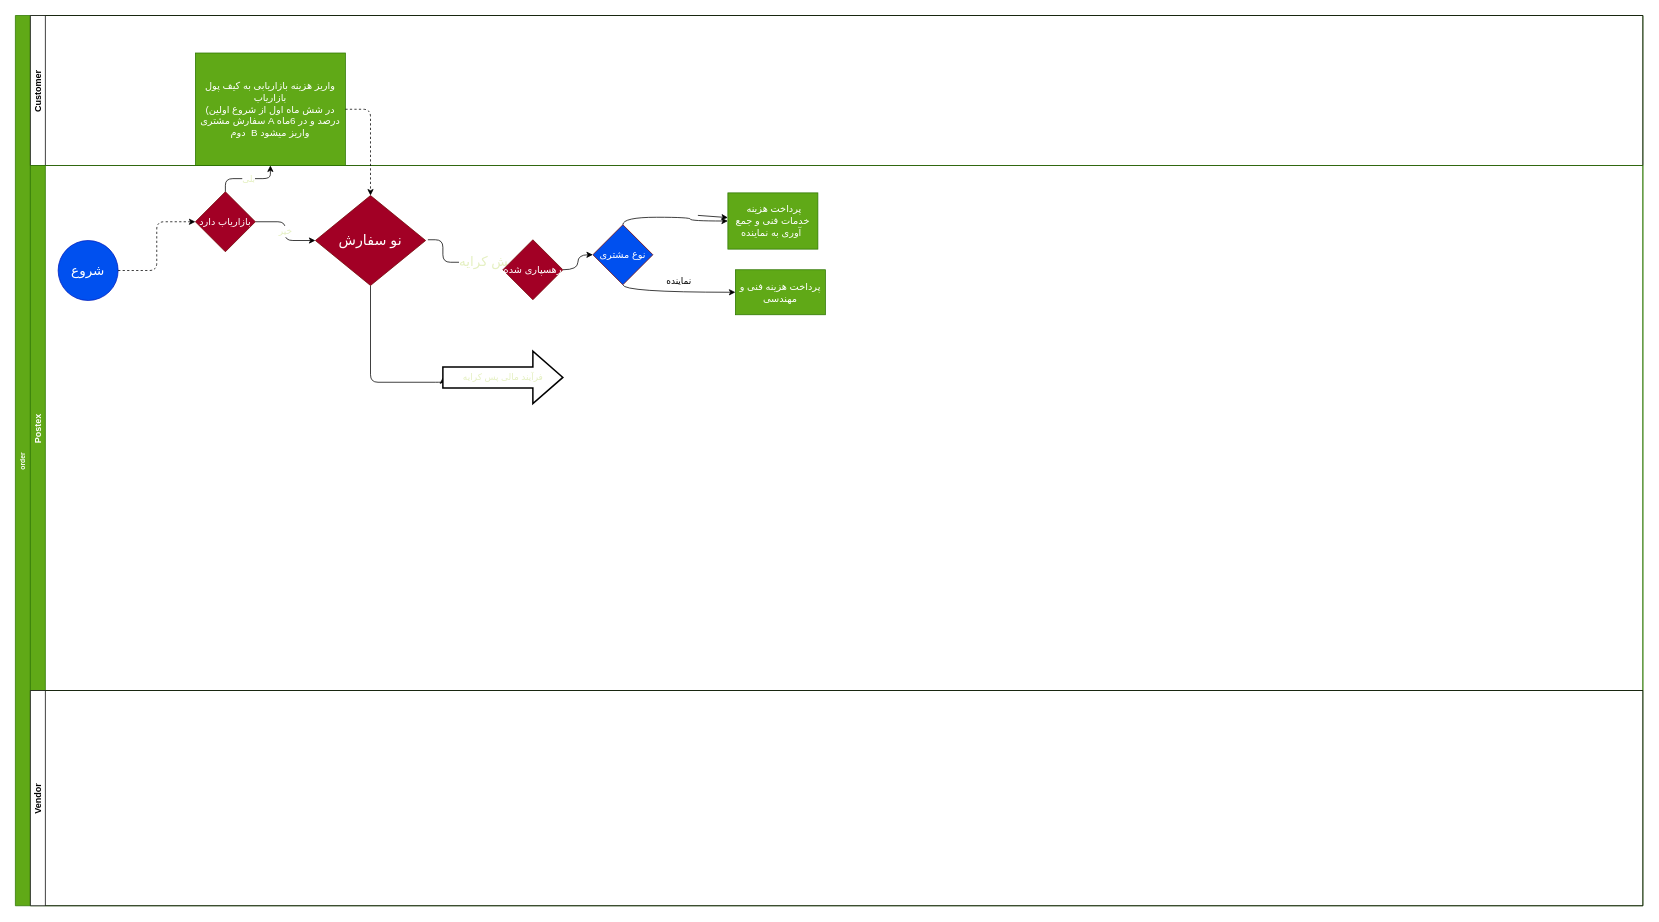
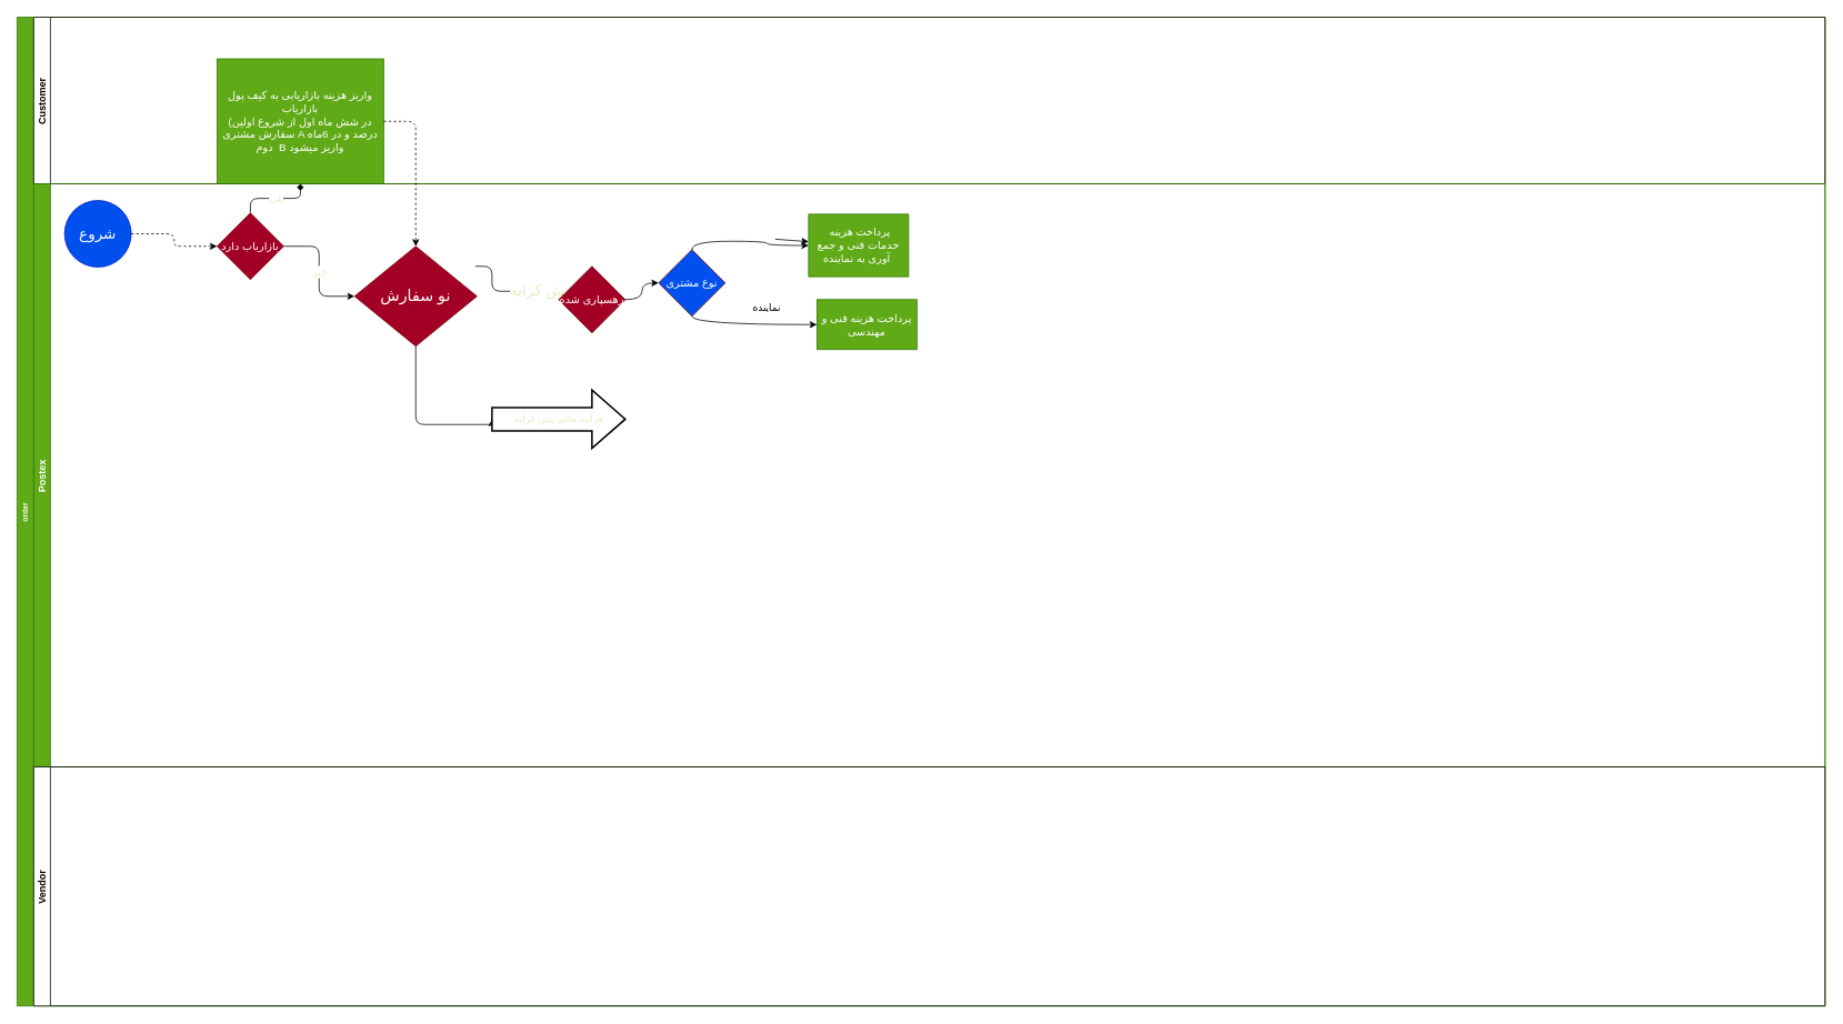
- <mxCell id="25" value="بلی" style="edgeStyle=orthogonalEdgeStyle;html=1;exitX=0.5;exitY=0;exitDx=0;exitDy=0;fontSize=12;fontColor=#E5F0C2;" parent="2" source="18" target="4" edge="1"><mxGeometry relative="1" as="geometry" /></mxCell>
+ <mxCell id="25" value="بلی" style="edgeStyle=orthogonalEdgeStyle;html=1;exitX=0.5;exitY=0;exitDx=0;exitDy=0;fontSize=12;fontColor=#E5F0C2;endArrow=diamond;" parent="2" source="18" target="4" edge="1"><mxGeometry relative="1" as="geometry" /></mxCell>
- <mxCell id="8" value="&lt;font style=&quot;font-size: 19px&quot;&gt;نو سفارش&lt;/font&gt;" style="rhombus;whiteSpace=wrap;html=1;fontSize=13;fontColor=#ffffff;strokeColor=#6F0000;fillColor=#a20025;" parent="5" vertex="1"><mxGeometry x="380" y="40" width="147" height="120" as="geometry" /></mxCell>
+ <mxCell id="8" value="&lt;font style=&quot;font-size: 19px&quot;&gt;نو سفارش&lt;/font&gt;" style="rhombus;whiteSpace=wrap;html=1;fontSize=13;fontColor=#ffffff;strokeColor=#6F0000;fillColor=#a20025;" parent="5" vertex="1"><mxGeometry x="385" y="75" width="147" height="120" as="geometry" /></mxCell>
- <mxCell id="6" value="&lt;font style=&quot;font-size: 18px&quot;&gt;شروع&lt;/font&gt;" style="ellipse;whiteSpace=wrap;html=1;aspect=fixed;fontSize=13;fillColor=#0050ef;strokeColor=#001DBC;fontColor=#ffffff;" parent="5" vertex="1"><mxGeometry x="37" y="100" width="80" height="80" as="geometry" /></mxCell>
+ <mxCell id="6" value="&lt;font style=&quot;font-size: 18px&quot;&gt;شروع&lt;/font&gt;" style="ellipse;whiteSpace=wrap;html=1;aspect=fixed;fontSize=13;fillColor=#0050ef;strokeColor=#001DBC;fontColor=#ffffff;" parent="5" vertex="1"><mxGeometry x="37" y="20" width="80" height="80" as="geometry" /></mxCell>
- <mxCell id="22" value="نماینده" style="text;html=1;strokeColor=none;fillColor=none;align=center;verticalAlign=middle;whiteSpace=wrap;rounded=0;" parent="5" vertex="1"><mxGeometry x="845" y="144" width="40" height="20" as="geometry" /></mxCell>
+ <mxCell id="22" value="نماینده" style="text;html=1;strokeColor=none;fillColor=none;align=center;verticalAlign=middle;whiteSpace=wrap;rounded=0;" parent="5" vertex="1"><mxGeometry x="860" y="139" width="40" height="20" as="geometry" /></mxCell>
